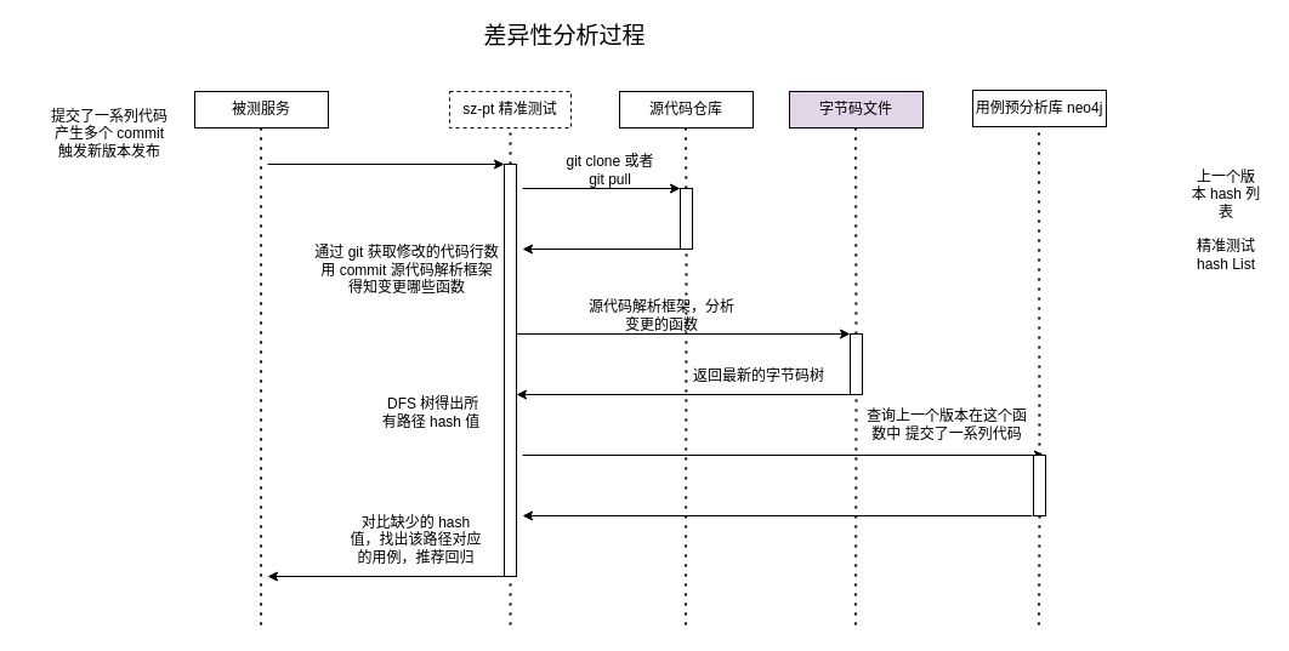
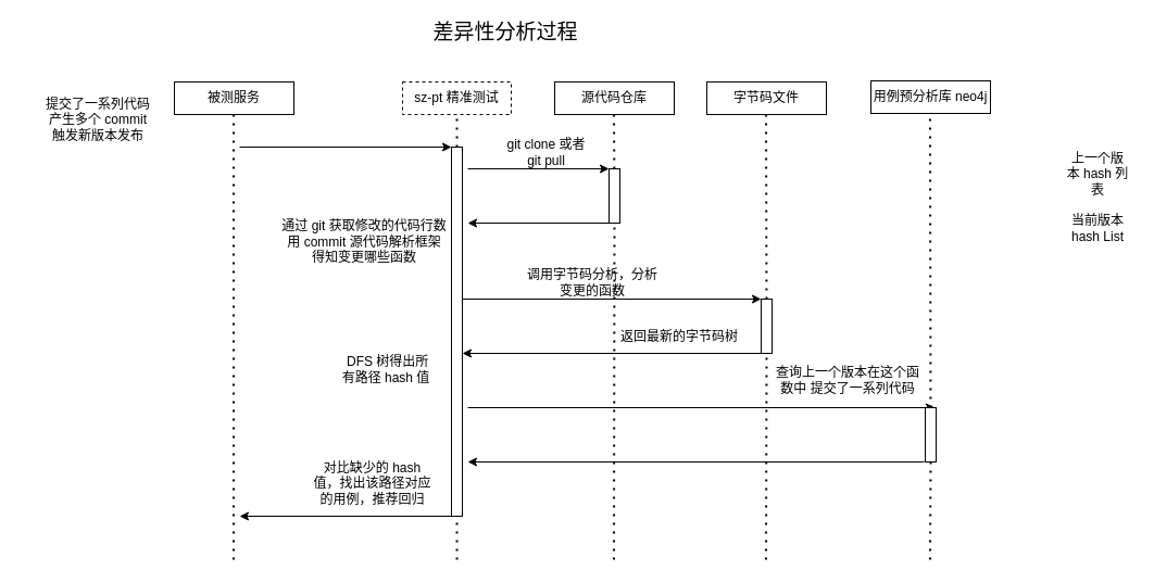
- <mxCell id="15" value="字节码文件" style="rounded=0;whiteSpace=wrap;html=1;fillColor=#e1d5e7;" vertex="1" parent="1"><mxGeometry x="650" y="75" width="110" height="30" as="geometry" /></mxCell>
+ <mxCell id="15" value="字节码文件" style="rounded=0;whiteSpace=wrap;html=1;" vertex="1" parent="1"><mxGeometry x="650" y="75" width="110" height="30" as="geometry" /></mxCell>
- <mxCell id="37" value="精准测试 hash List" style="text;html=1;align=center;verticalAlign=middle;whiteSpace=wrap;rounded=0;" vertex="1" parent="1"><mxGeometry x="980" y="195" width="60" height="30" as="geometry" /></mxCell>
+ <mxCell id="37" value="当前版本 hash List" style="text;html=1;align=center;verticalAlign=middle;whiteSpace=wrap;rounded=0;" vertex="1" parent="1"><mxGeometry x="980" y="195" width="60" height="30" as="geometry" /></mxCell>
- <mxCell id="26" value="源代码解析框架，分析变更的函数" style="text;html=1;align=center;verticalAlign=middle;whiteSpace=wrap;rounded=0;" vertex="1" parent="1"><mxGeometry x="480" y="245" width="130" height="30" as="geometry" /></mxCell>
+ <mxCell id="26" value="调用字节码分析，分析变更的函数" style="text;html=1;align=center;verticalAlign=middle;whiteSpace=wrap;rounded=0;" vertex="1" parent="1"><mxGeometry x="480" y="245" width="130" height="30" as="geometry" /></mxCell>
